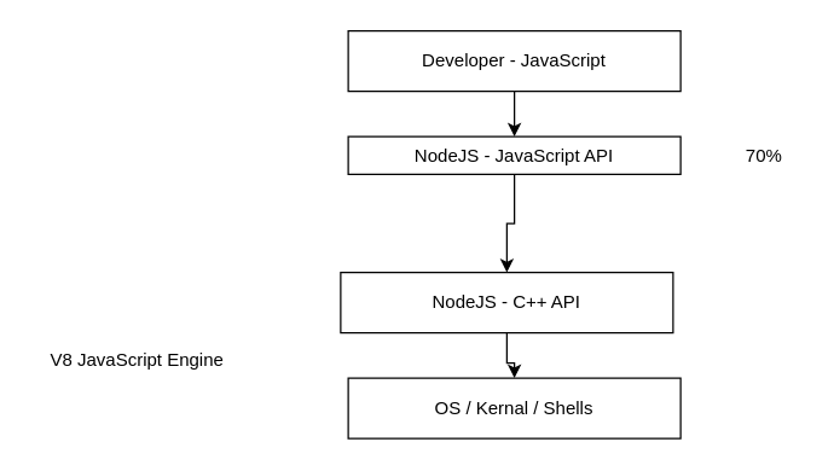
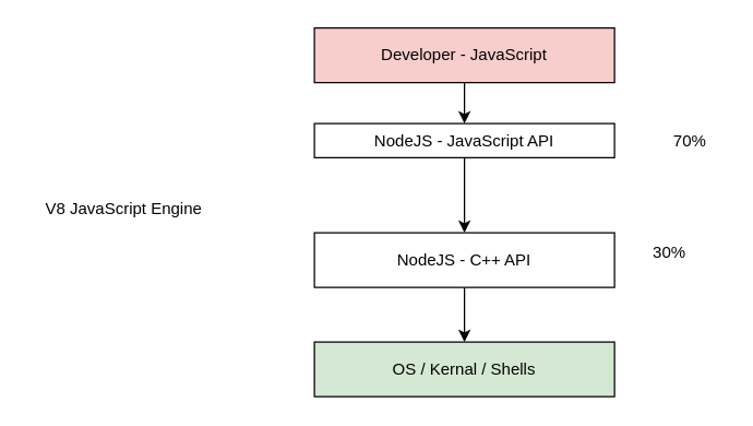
- <mxCell id="3" value="Developer - JavaScript" style="rounded=0;whiteSpace=wrap;html=1;" vertex="1" parent="1"><mxGeometry x="230" y="20" width="220" height="40" as="geometry" /></mxCell>
+ <mxCell id="3" value="Developer - JavaScript" style="rounded=0;whiteSpace=wrap;html=1;fillColor=#f8cecc;" vertex="1" parent="1"><mxGeometry x="230" y="20" width="220" height="40" as="geometry" /></mxCell>
+ <mxCell id="10" value="30%" style="text;html=1;align=center;verticalAlign=middle;resizable=0;points=[];autosize=1;strokeColor=none;fillColor=none;" vertex="1" parent="1"><mxGeometry x="465" y="170" width="50" height="30" as="geometry" /></mxCell>
- <mxCell id="7" value="NodeJS - C++ API" style="rounded=0;whiteSpace=wrap;html=1;" vertex="1" parent="1"><mxGeometry x="225" y="180" width="220" height="40" as="geometry" /></mxCell>
+ <mxCell id="7" value="NodeJS - C++ API" style="rounded=0;whiteSpace=wrap;html=1;" vertex="1" parent="1"><mxGeometry x="230" y="170" width="220" height="40" as="geometry" /></mxCell>
- <mxCell id="11" value="V8 JavaScript Engine" style="text;html=1;align=center;verticalAlign=middle;resizable=0;points=[];autosize=1;strokeColor=none;fillColor=none;" vertex="1" parent="1"><mxGeometry x="20" y="223" width="140" height="30" as="geometry" /></mxCell>
+ <mxCell id="11" value="V8 JavaScript Engine" style="text;html=1;align=center;verticalAlign=middle;resizable=0;points=[];autosize=1;strokeColor=none;fillColor=none;" vertex="1" parent="1"><mxGeometry x="20" y="138" width="140" height="30" as="geometry" /></mxCell>
- <mxCell id="8" value="OS / Kernal / Shells" style="rounded=0;whiteSpace=wrap;html=1;" vertex="1" parent="1"><mxGeometry x="230" y="250" width="220" height="40" as="geometry" /></mxCell>
+ <mxCell id="8" value="OS / Kernal / Shells" style="rounded=0;whiteSpace=wrap;html=1;fillColor=#d5e8d4;" vertex="1" parent="1"><mxGeometry x="230" y="250" width="220" height="40" as="geometry" /></mxCell>
